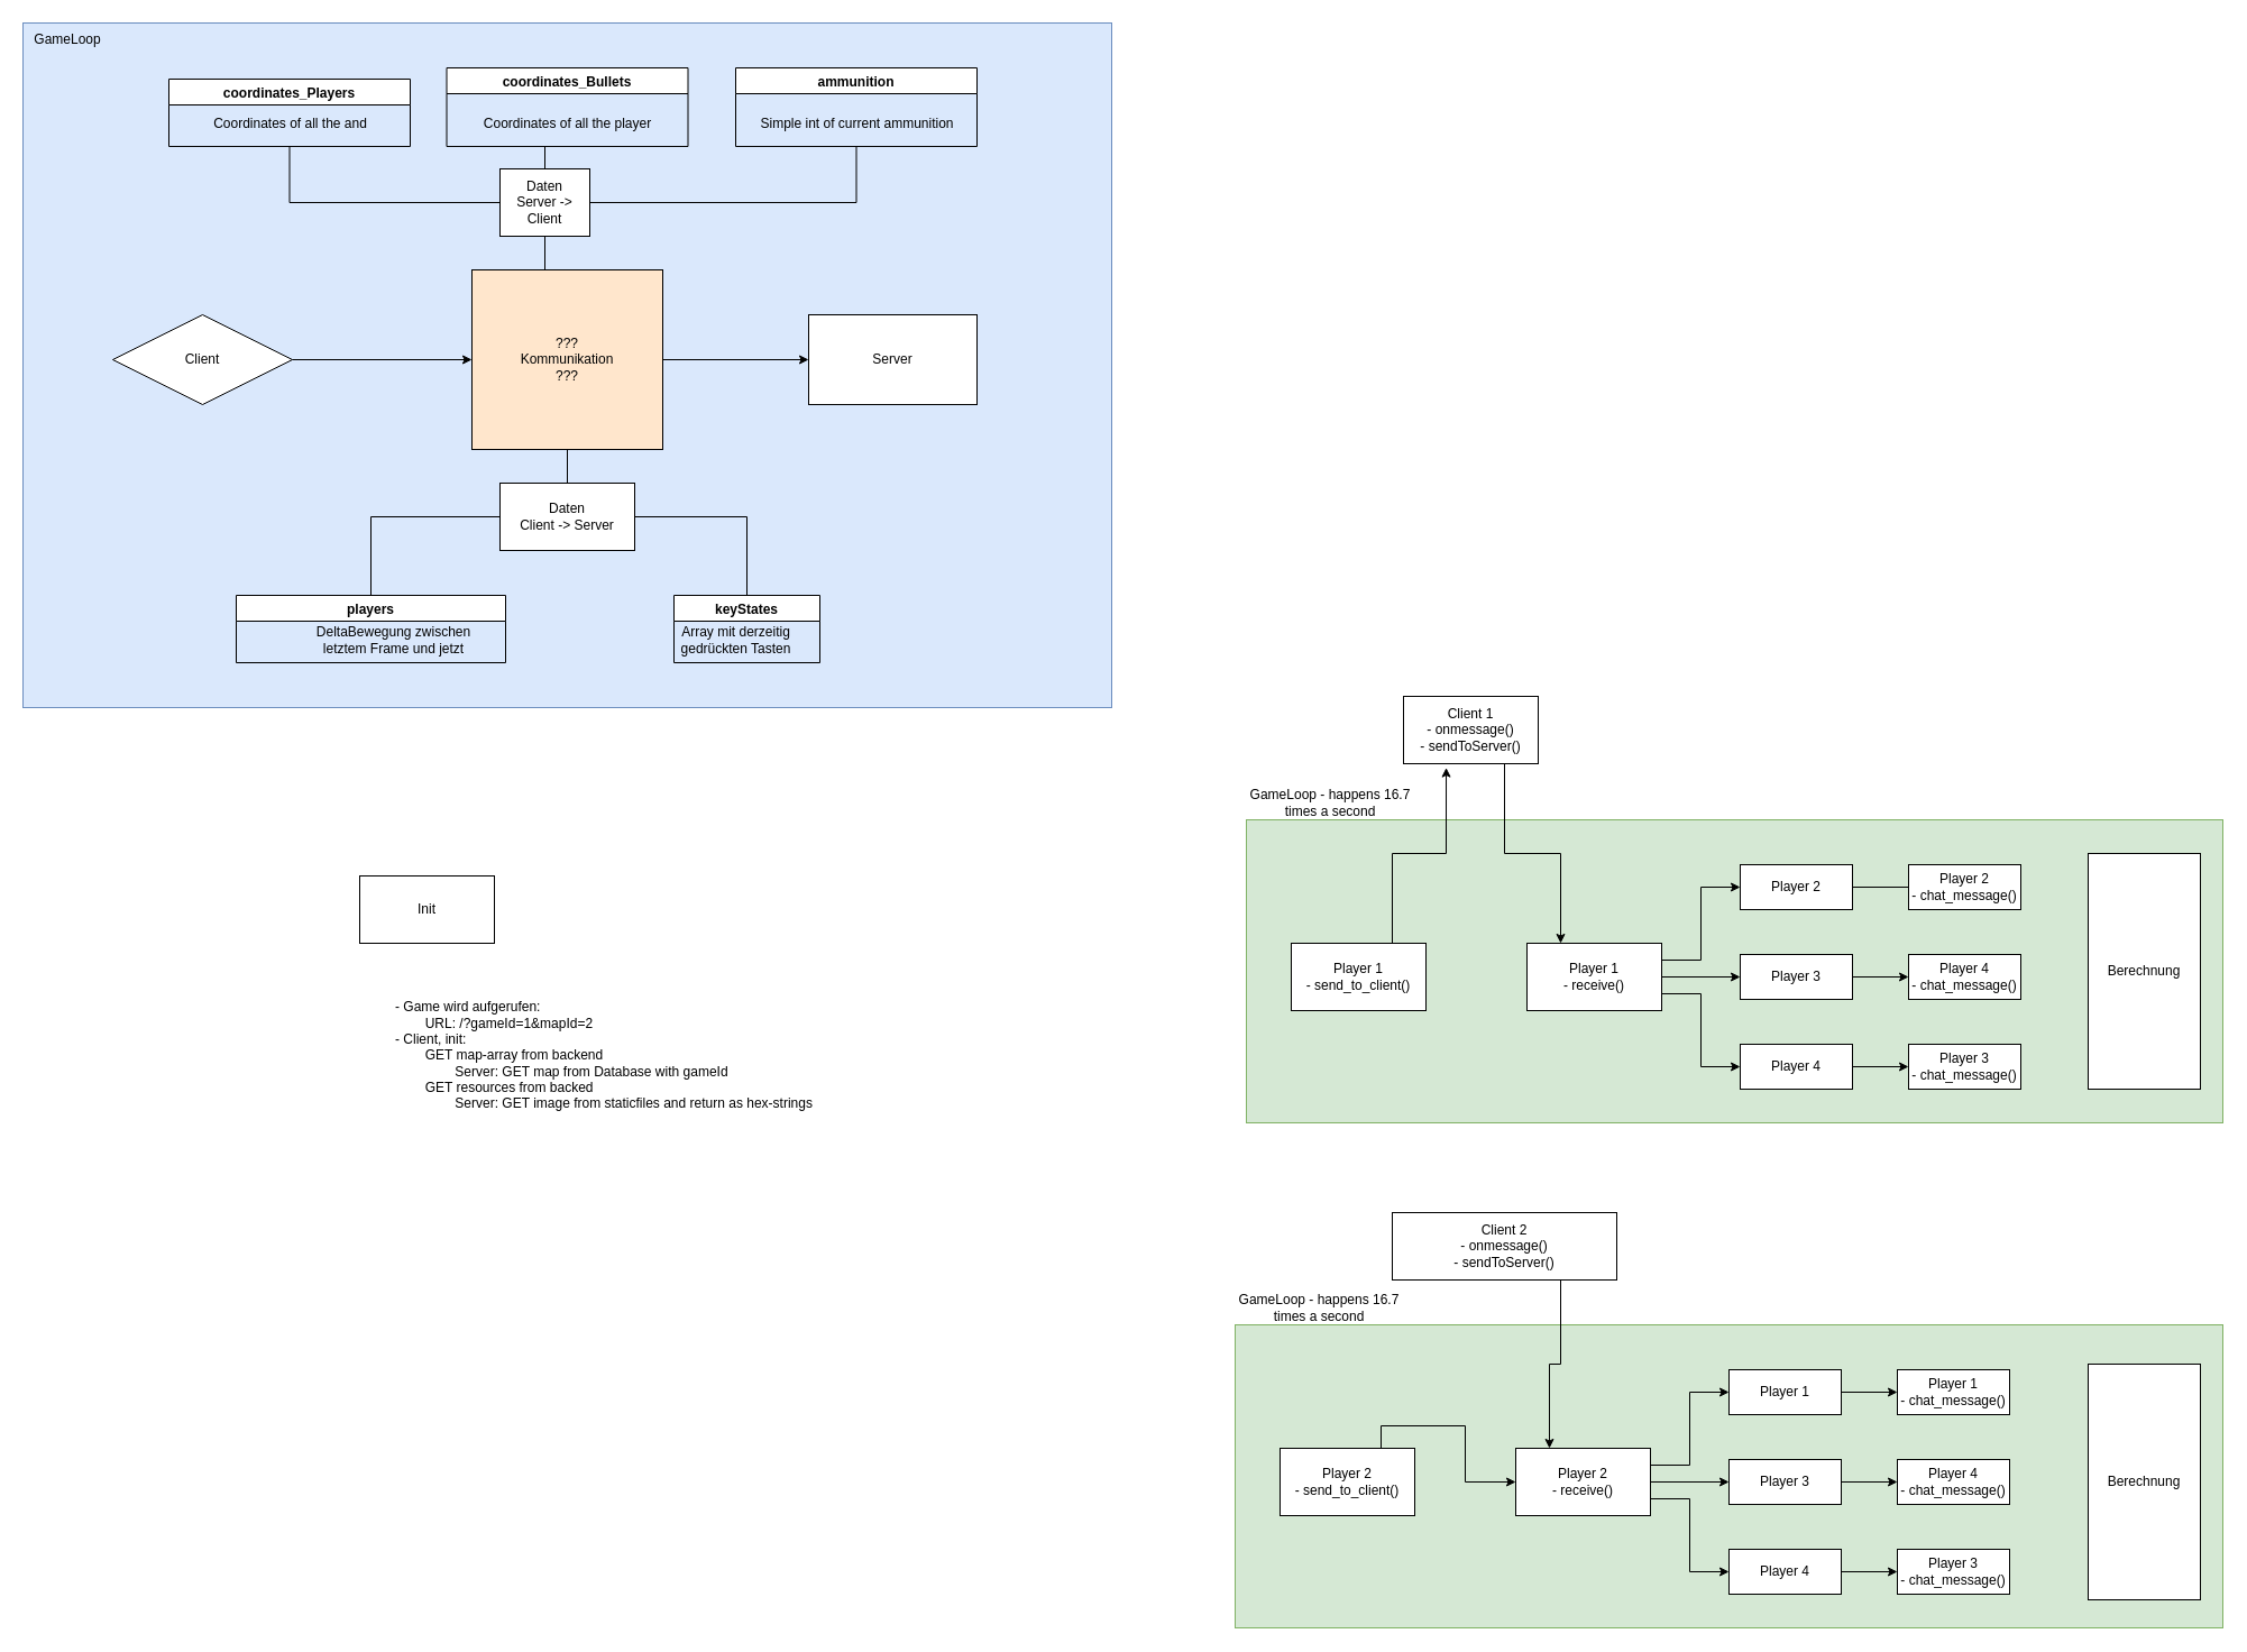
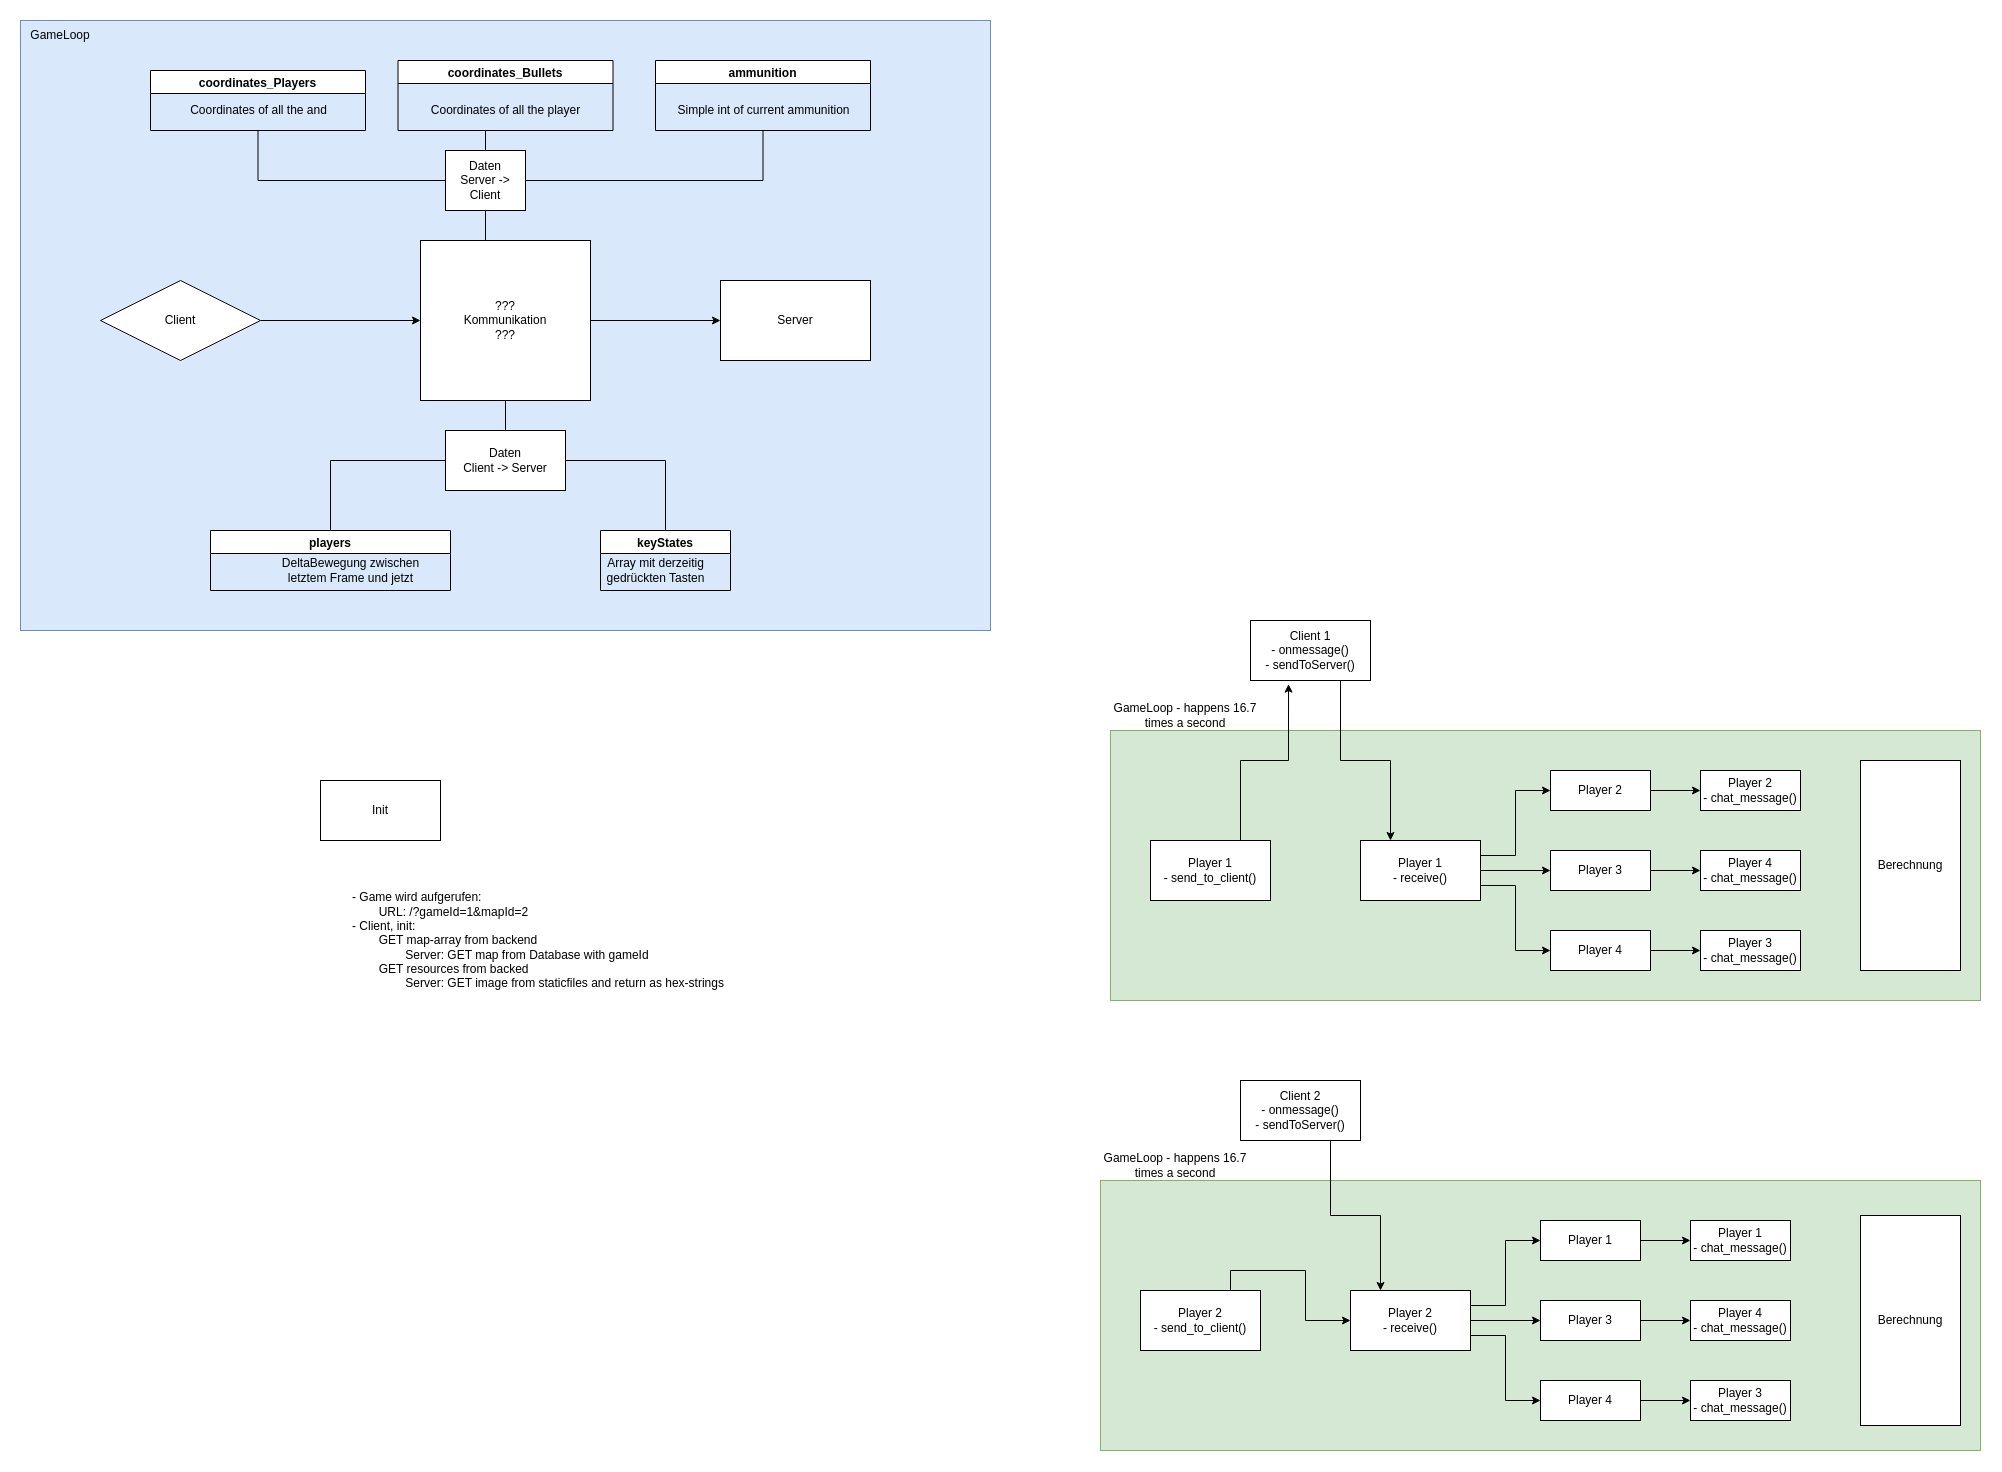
- <mxCell id="10" value="???&lt;br&gt;Kommunikation&lt;br&gt;???" style="rounded=0;whiteSpace=wrap;html=1;fillColor=#ffe6cc;" parent="1" vertex="1"><mxGeometry x="420" y="240" width="170" height="160" as="geometry" /></mxCell>
+ <mxCell id="10" value="???&lt;br&gt;Kommunikation&lt;br&gt;???" style="rounded=0;whiteSpace=wrap;html=1;" parent="1" vertex="1"><mxGeometry x="420" y="240" width="170" height="160" as="geometry" /></mxCell>
- <mxCell id="39" style="edgeStyle=orthogonalEdgeStyle;rounded=0;orthogonalLoop=1;jettySize=auto;html=1;exitX=1;exitY=0.5;exitDx=0;exitDy=0;entryX=0;entryY=0.5;entryDx=0;entryDy=0;endArrow=none;" edge="1" parent="1" source="40" target="45"><mxGeometry relative="1" as="geometry" /></mxCell>
+ <mxCell id="39" style="edgeStyle=orthogonalEdgeStyle;rounded=0;orthogonalLoop=1;jettySize=auto;html=1;exitX=1;exitY=0.5;exitDx=0;exitDy=0;entryX=0;entryY=0.5;entryDx=0;entryDy=0;" edge="1" parent="1" source="40" target="45"><mxGeometry relative="1" as="geometry" /></mxCell>
- <mxCell id="53" value="Client 2&lt;br&gt;- onmessage()&lt;br&gt;- sendToServer()" style="rounded=0;whiteSpace=wrap;html=1;" vertex="1" parent="1"><mxGeometry x="1240" y="1080" width="200" height="60" as="geometry" /></mxCell>
+ <mxCell id="53" value="Client 2&lt;br&gt;- onmessage()&lt;br&gt;- sendToServer()" style="rounded=0;whiteSpace=wrap;html=1;" vertex="1" parent="1"><mxGeometry x="1240" y="1080" width="120" height="60" as="geometry" /></mxCell>
